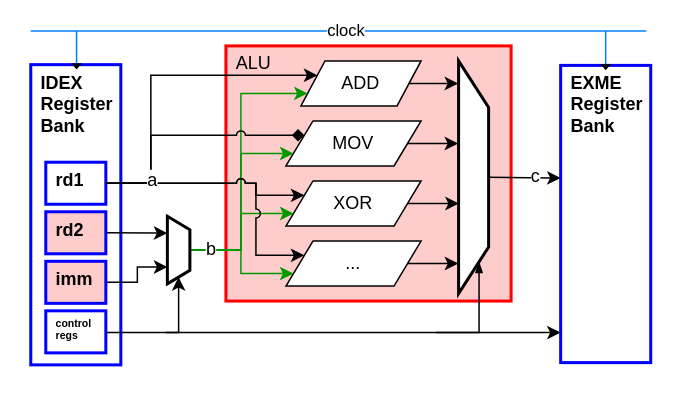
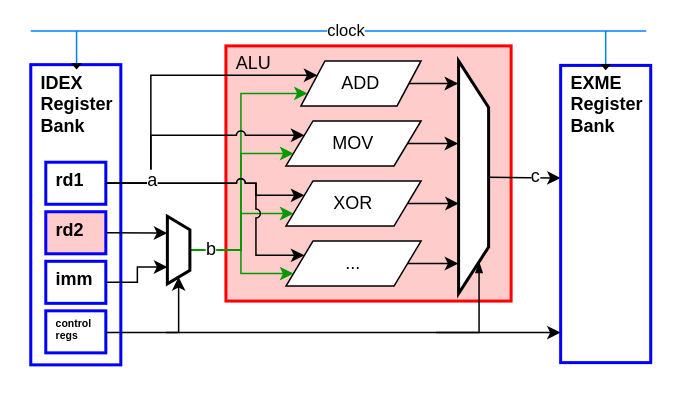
- <mxCell id="33" style="rounded=0;orthogonalLoop=1;jettySize=auto;html=1;exitX=1;exitY=0.5;exitDx=0;exitDy=0;entryX=0;entryY=0.25;entryDx=0;entryDy=0;edgeStyle=elbowEdgeStyle;strokeColor=#000000;jumpStyle=arc;endArrow=diamond;" edge="1" parent="1" source="23" target="9"><mxGeometry relative="1" as="geometry"><mxPoint x="135.429" y="64.905" as="sourcePoint" /><Array as="points"><mxPoint x="100" y="110" /><mxPoint x="180" y="80" /></Array></mxGeometry></mxCell>
+ <mxCell id="33" style="rounded=0;orthogonalLoop=1;jettySize=auto;html=1;exitX=1;exitY=0.5;exitDx=0;exitDy=0;entryX=0;entryY=0.25;entryDx=0;entryDy=0;edgeStyle=elbowEdgeStyle;strokeColor=#000000;jumpStyle=arc;" edge="1" parent="1" source="23" target="9"><mxGeometry relative="1" as="geometry"><mxPoint x="135.429" y="64.905" as="sourcePoint" /><Array as="points"><mxPoint x="100" y="110" /><mxPoint x="180" y="80" /></Array></mxGeometry></mxCell>
- <mxCell id="27" value="imm&lt;br&gt;" style="rounded=0;whiteSpace=wrap;html=1;align=left;verticalAlign=top;horizontal=1;spacingLeft=0;spacing=7;spacingBottom=0;spacingTop=-7;fontStyle=1;strokeWidth=2;strokeColor=#0000FF;fillColor=#ffcccc;" vertex="1" parent="1"><mxGeometry x="30" y="173.5" width="40" height="28" as="geometry" /></mxCell>
+ <mxCell id="27" value="imm&lt;br&gt;" style="rounded=0;whiteSpace=wrap;html=1;align=left;verticalAlign=top;horizontal=1;spacingLeft=0;spacing=7;spacingBottom=0;spacingTop=-7;fontStyle=1;strokeWidth=2;strokeColor=#0000FF;" vertex="1" parent="1"><mxGeometry x="30" y="173.5" width="40" height="28" as="geometry" /></mxCell>
